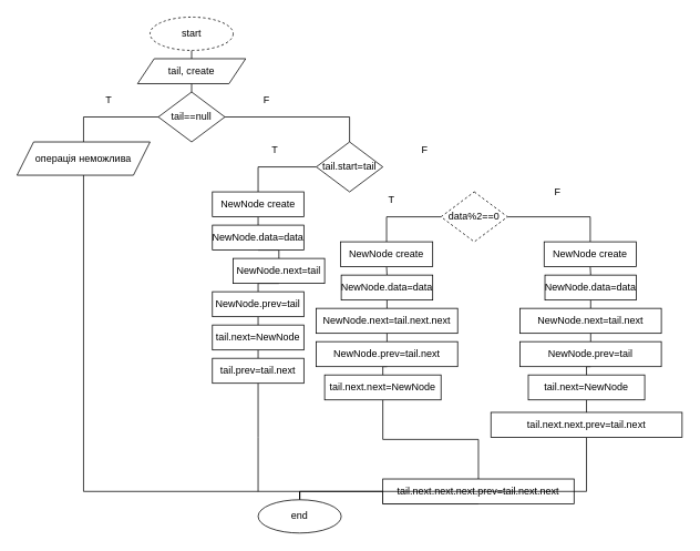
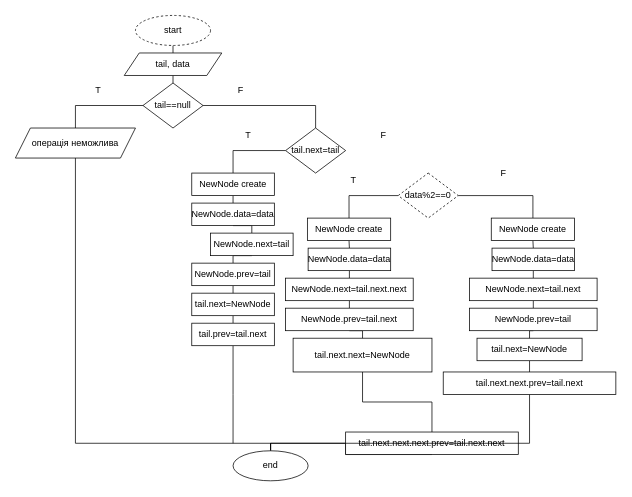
- <mxCell id="5" value="tail, create" style="shape=parallelogram;perimeter=parallelogramPerimeter;whiteSpace=wrap;html=1;fixedSize=1;" vertex="1" parent="1"><mxGeometry x="165" y="70" width="130" height="30" as="geometry" /></mxCell>
+ <mxCell id="5" value="tail, data" style="shape=parallelogram;perimeter=parallelogramPerimeter;whiteSpace=wrap;html=1;fixedSize=1;" vertex="1" parent="1"><mxGeometry x="165" y="70" width="130" height="30" as="geometry" /></mxCell>
- <mxCell id="10" value="tail.start=tail" style="rhombus;whiteSpace=wrap;html=1;" vertex="1" parent="1"><mxGeometry x="380" y="170" width="80" height="60" as="geometry" /></mxCell>
+ <mxCell id="10" value="tail.next=tail" style="rhombus;whiteSpace=wrap;html=1;" vertex="1" parent="1"><mxGeometry x="380" y="170" width="80" height="60" as="geometry" /></mxCell>
- <mxCell id="27" value="tail.next.next=NewNode" style="rounded=0;whiteSpace=wrap;html=1;" vertex="1" parent="1"><mxGeometry x="390" y="450" width="140" height="30" as="geometry" /></mxCell>
+ <mxCell id="27" value="tail.next.next=NewNode" style="rounded=0;whiteSpace=wrap;html=1;" vertex="1" parent="1"><mxGeometry x="390" y="450" width="185" height="45" as="geometry" /></mxCell>
